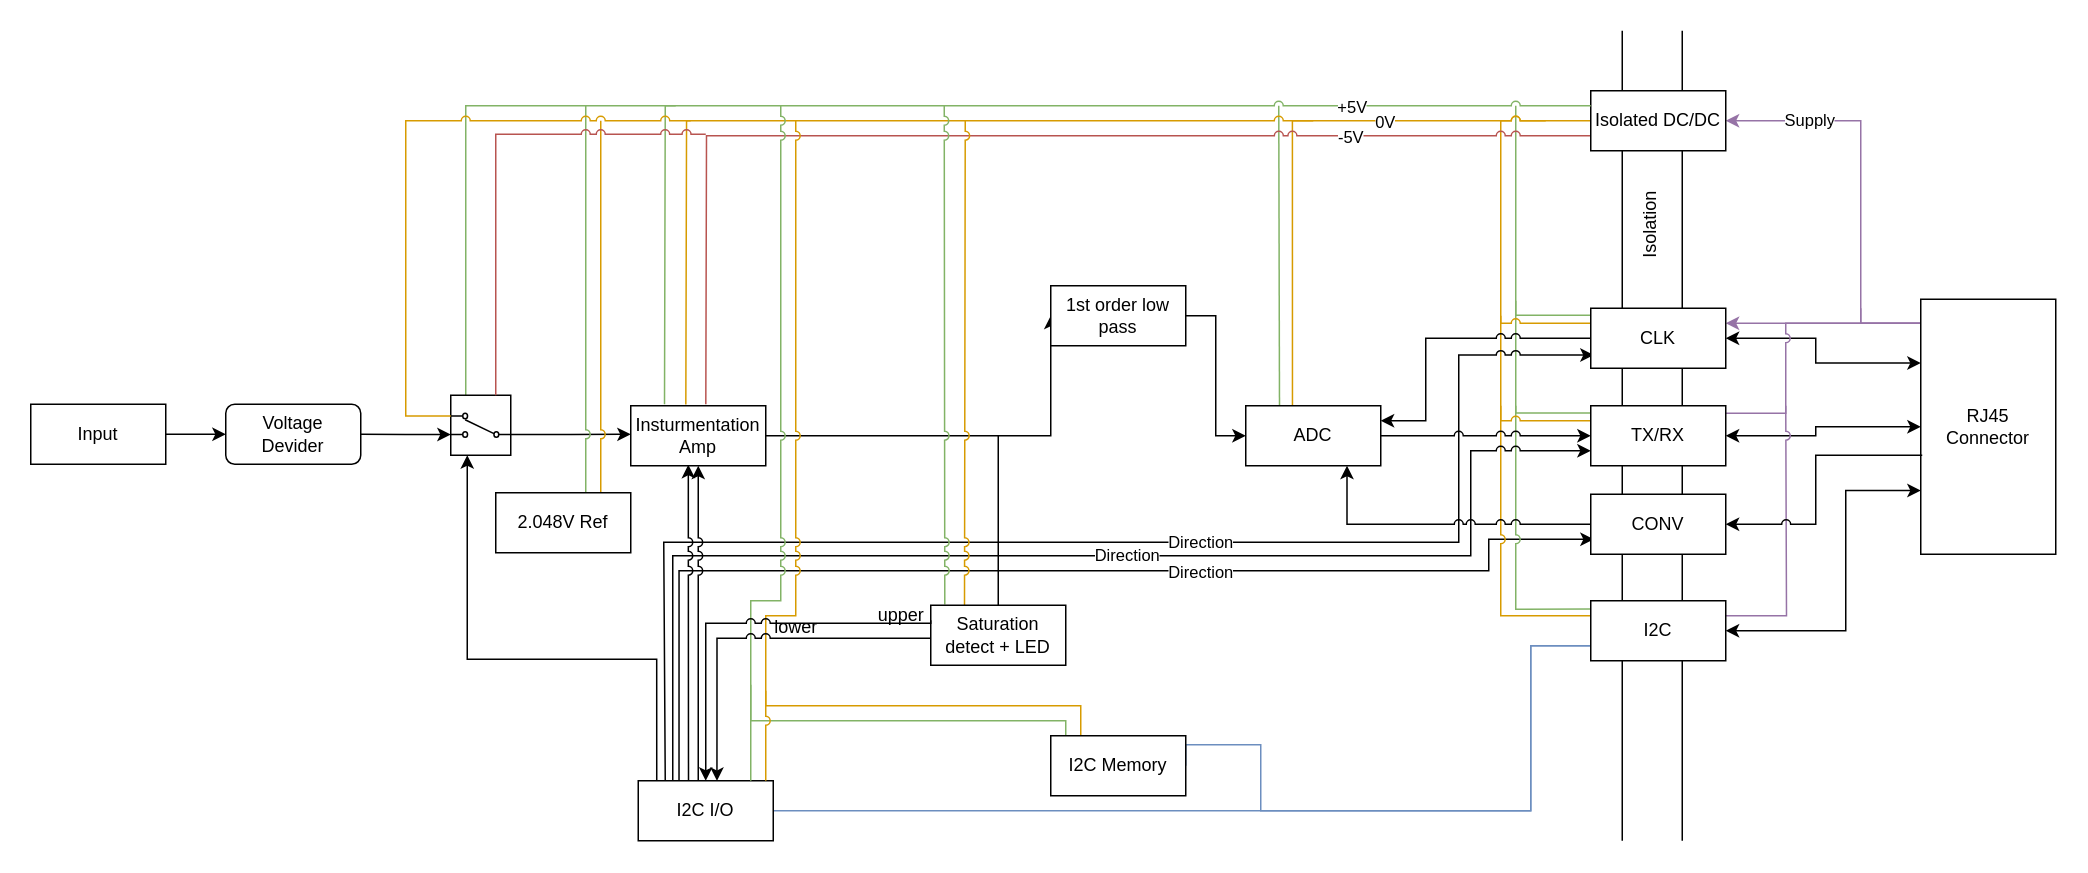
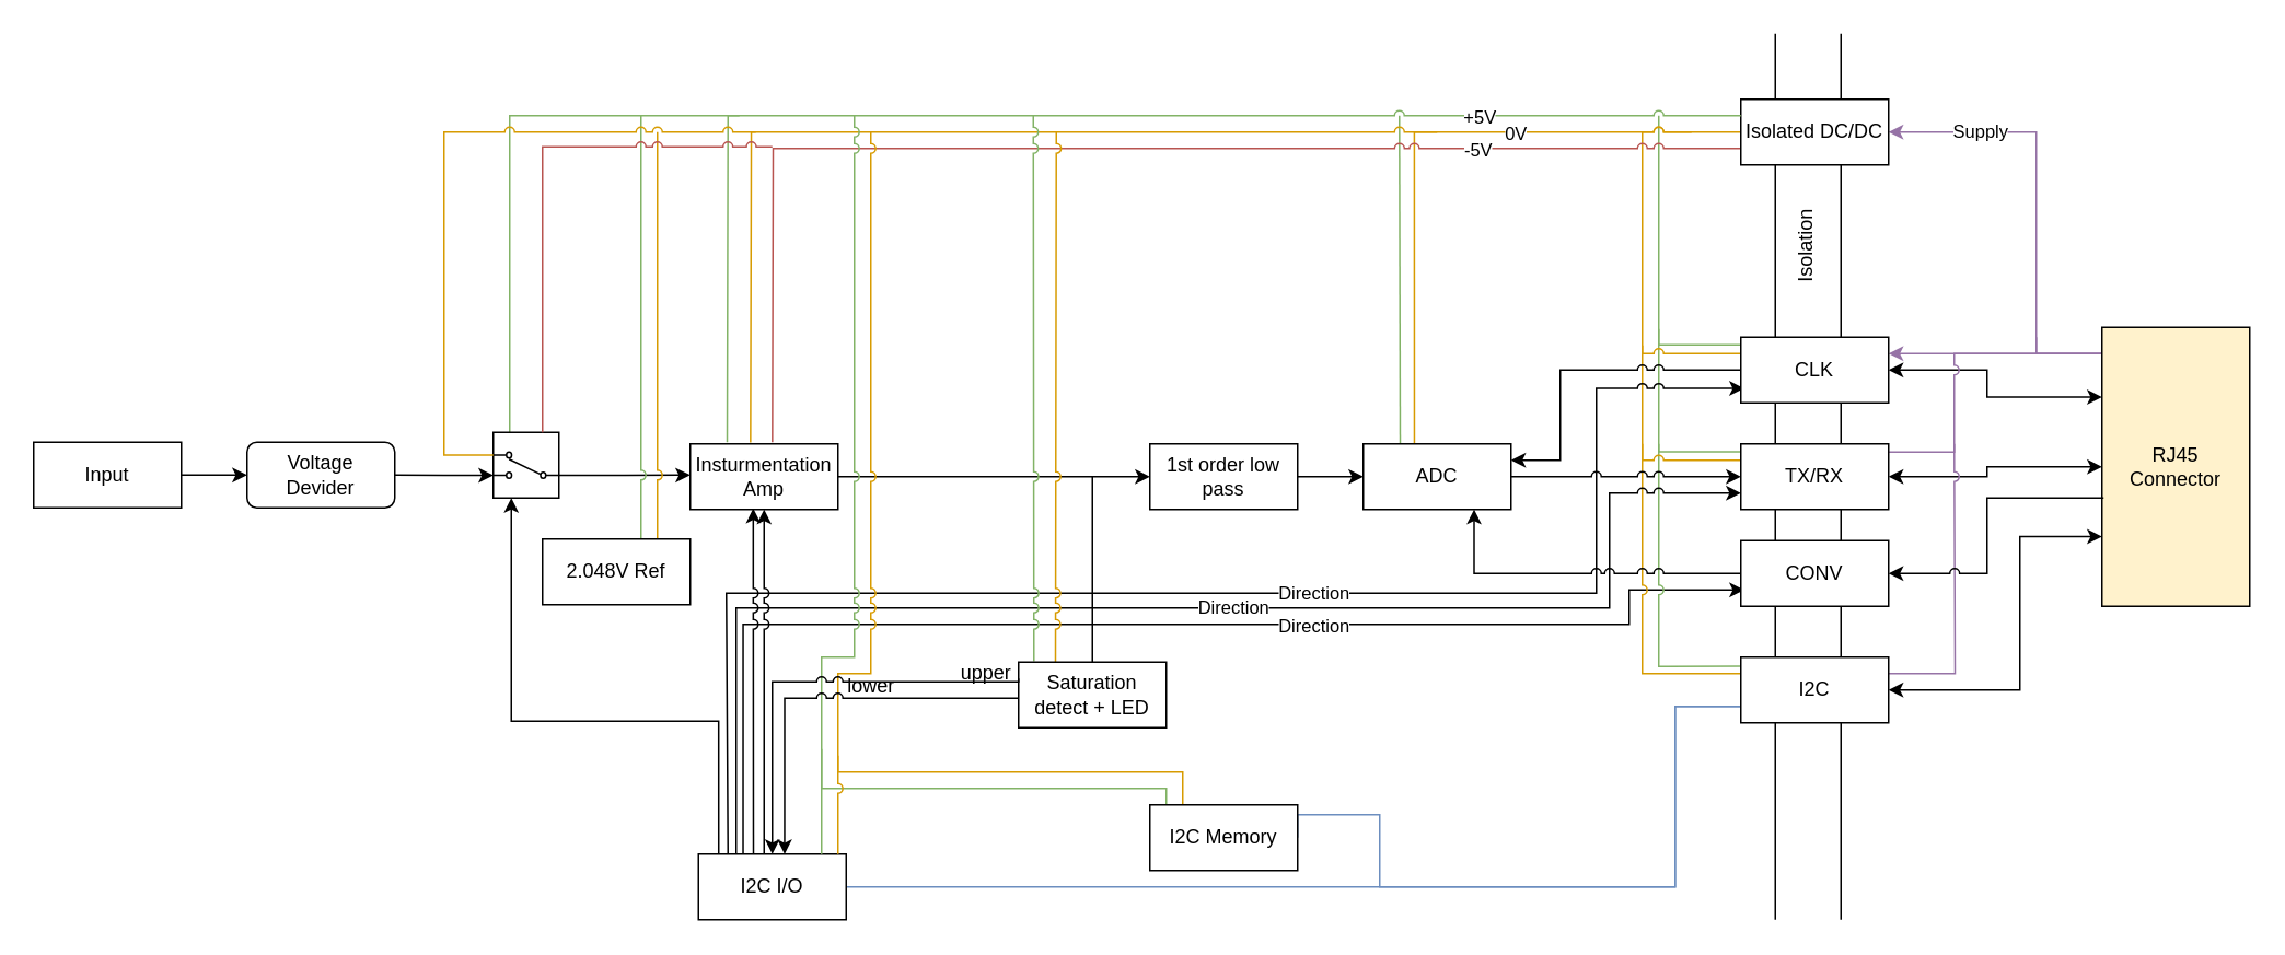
- <mxCell id="21" value="1st order low pass" style="rounded=0;whiteSpace=wrap;html=1;" parent="1" vertex="1"><mxGeometry x="700" y="190" width="90" height="40" as="geometry" /></mxCell>
+ <mxCell id="21" value="1st order low pass" style="rounded=0;whiteSpace=wrap;html=1;" parent="1" vertex="1"><mxGeometry x="700" y="270" width="90" height="40" as="geometry" /></mxCell>
- <mxCell id="39" value="&lt;div&gt;RJ45&lt;/div&gt;Connector" style="rounded=0;whiteSpace=wrap;html=1;" parent="1" vertex="1"><mxGeometry x="1280" y="199" width="90" height="170" as="geometry" /></mxCell>
+ <mxCell id="39" value="&lt;div&gt;RJ45&lt;/div&gt;Connector" style="rounded=0;whiteSpace=wrap;html=1;fillColor=#fff2cc;" parent="1" vertex="1"><mxGeometry x="1280" y="199" width="90" height="170" as="geometry" /></mxCell>
